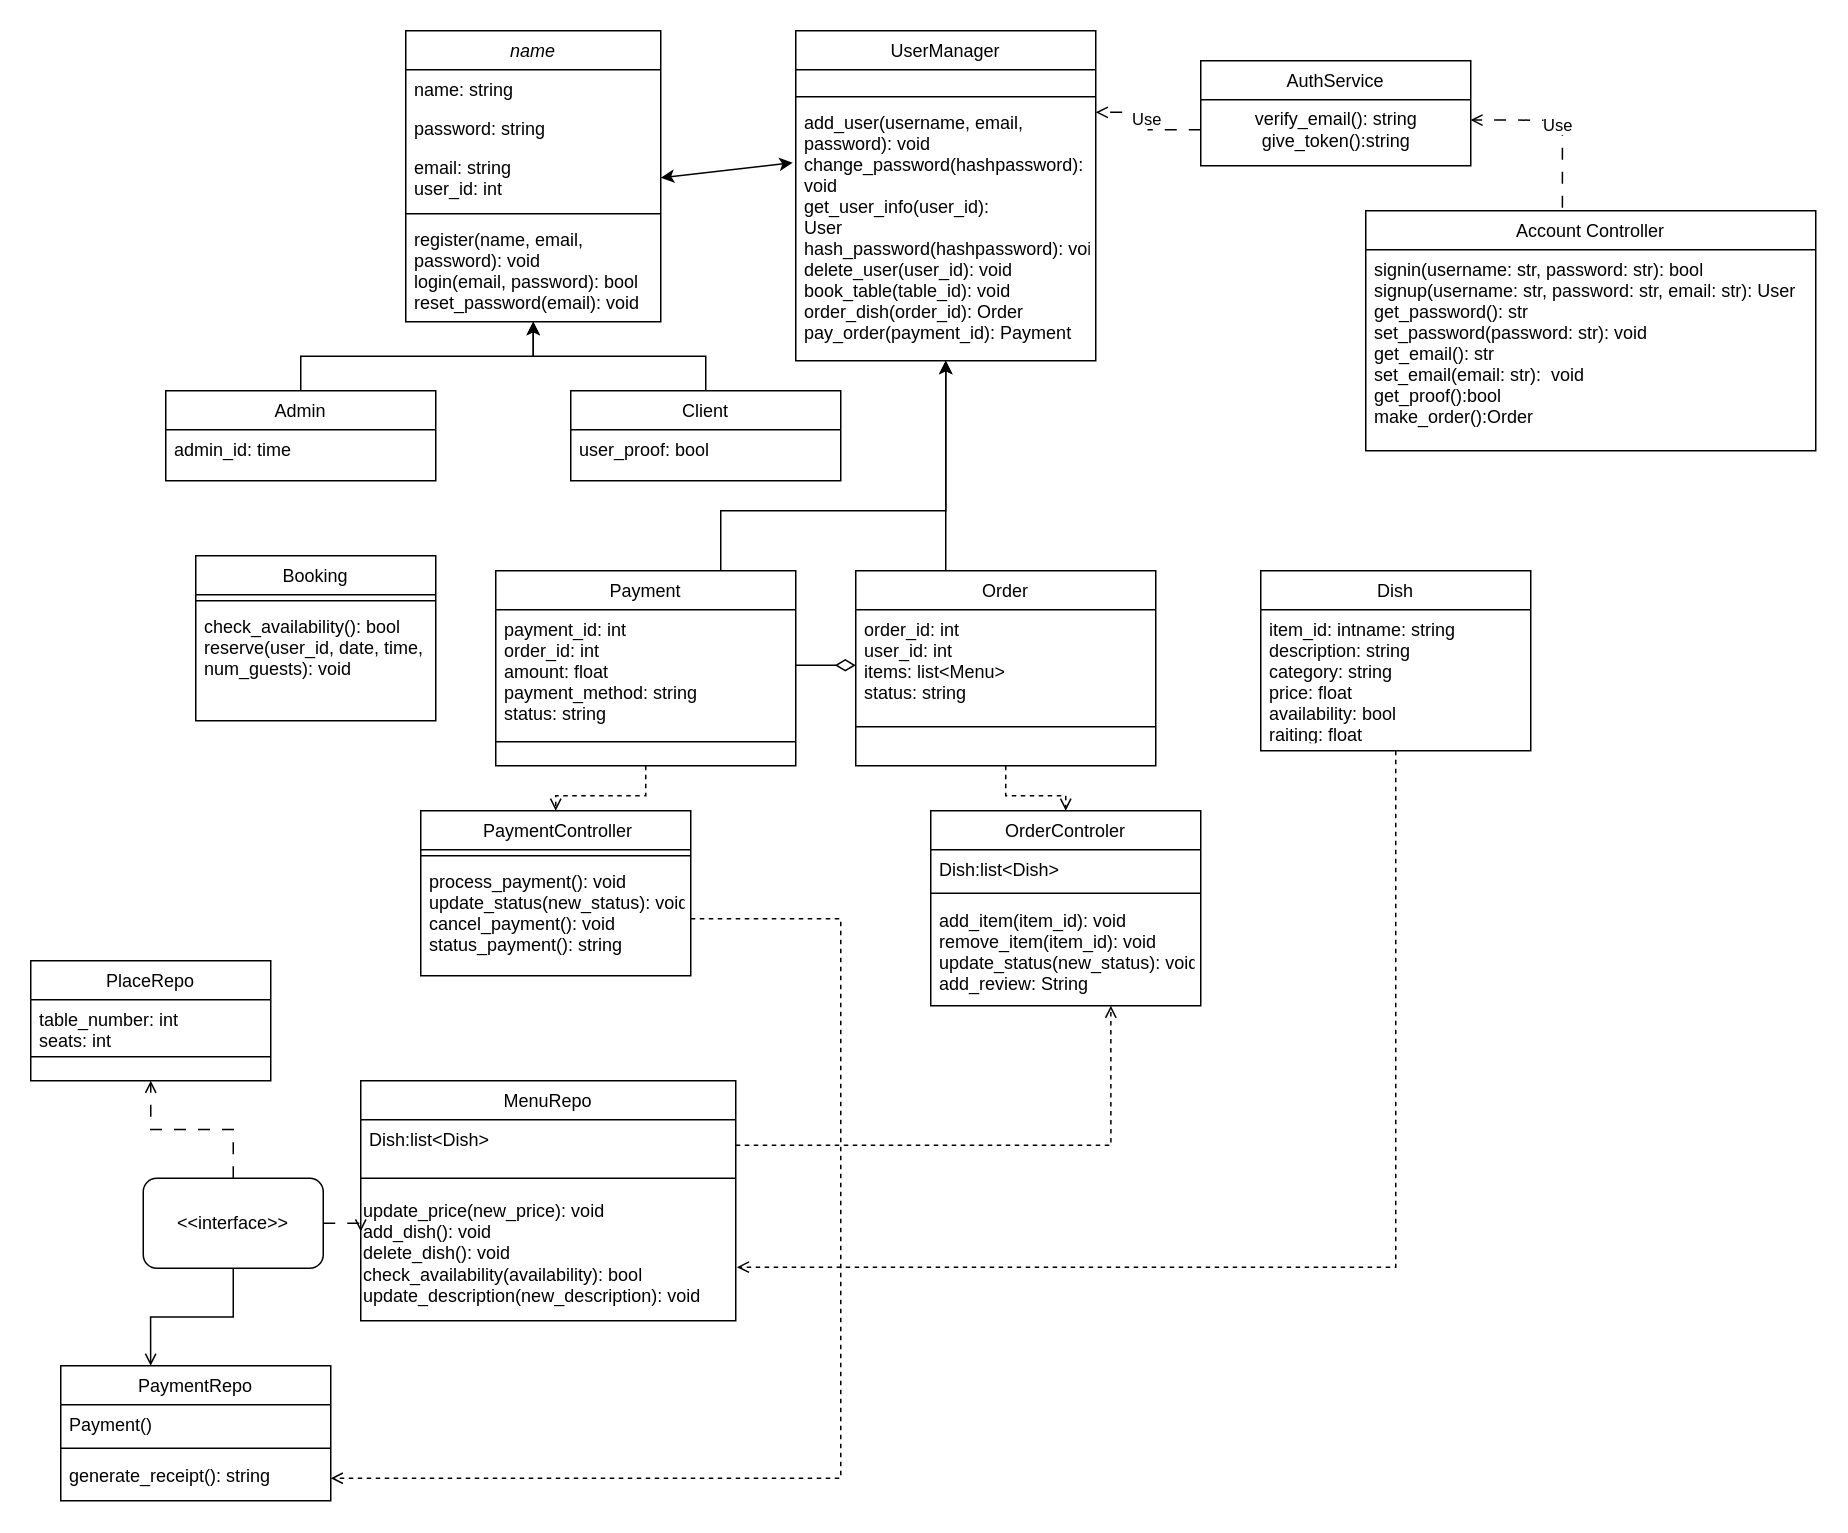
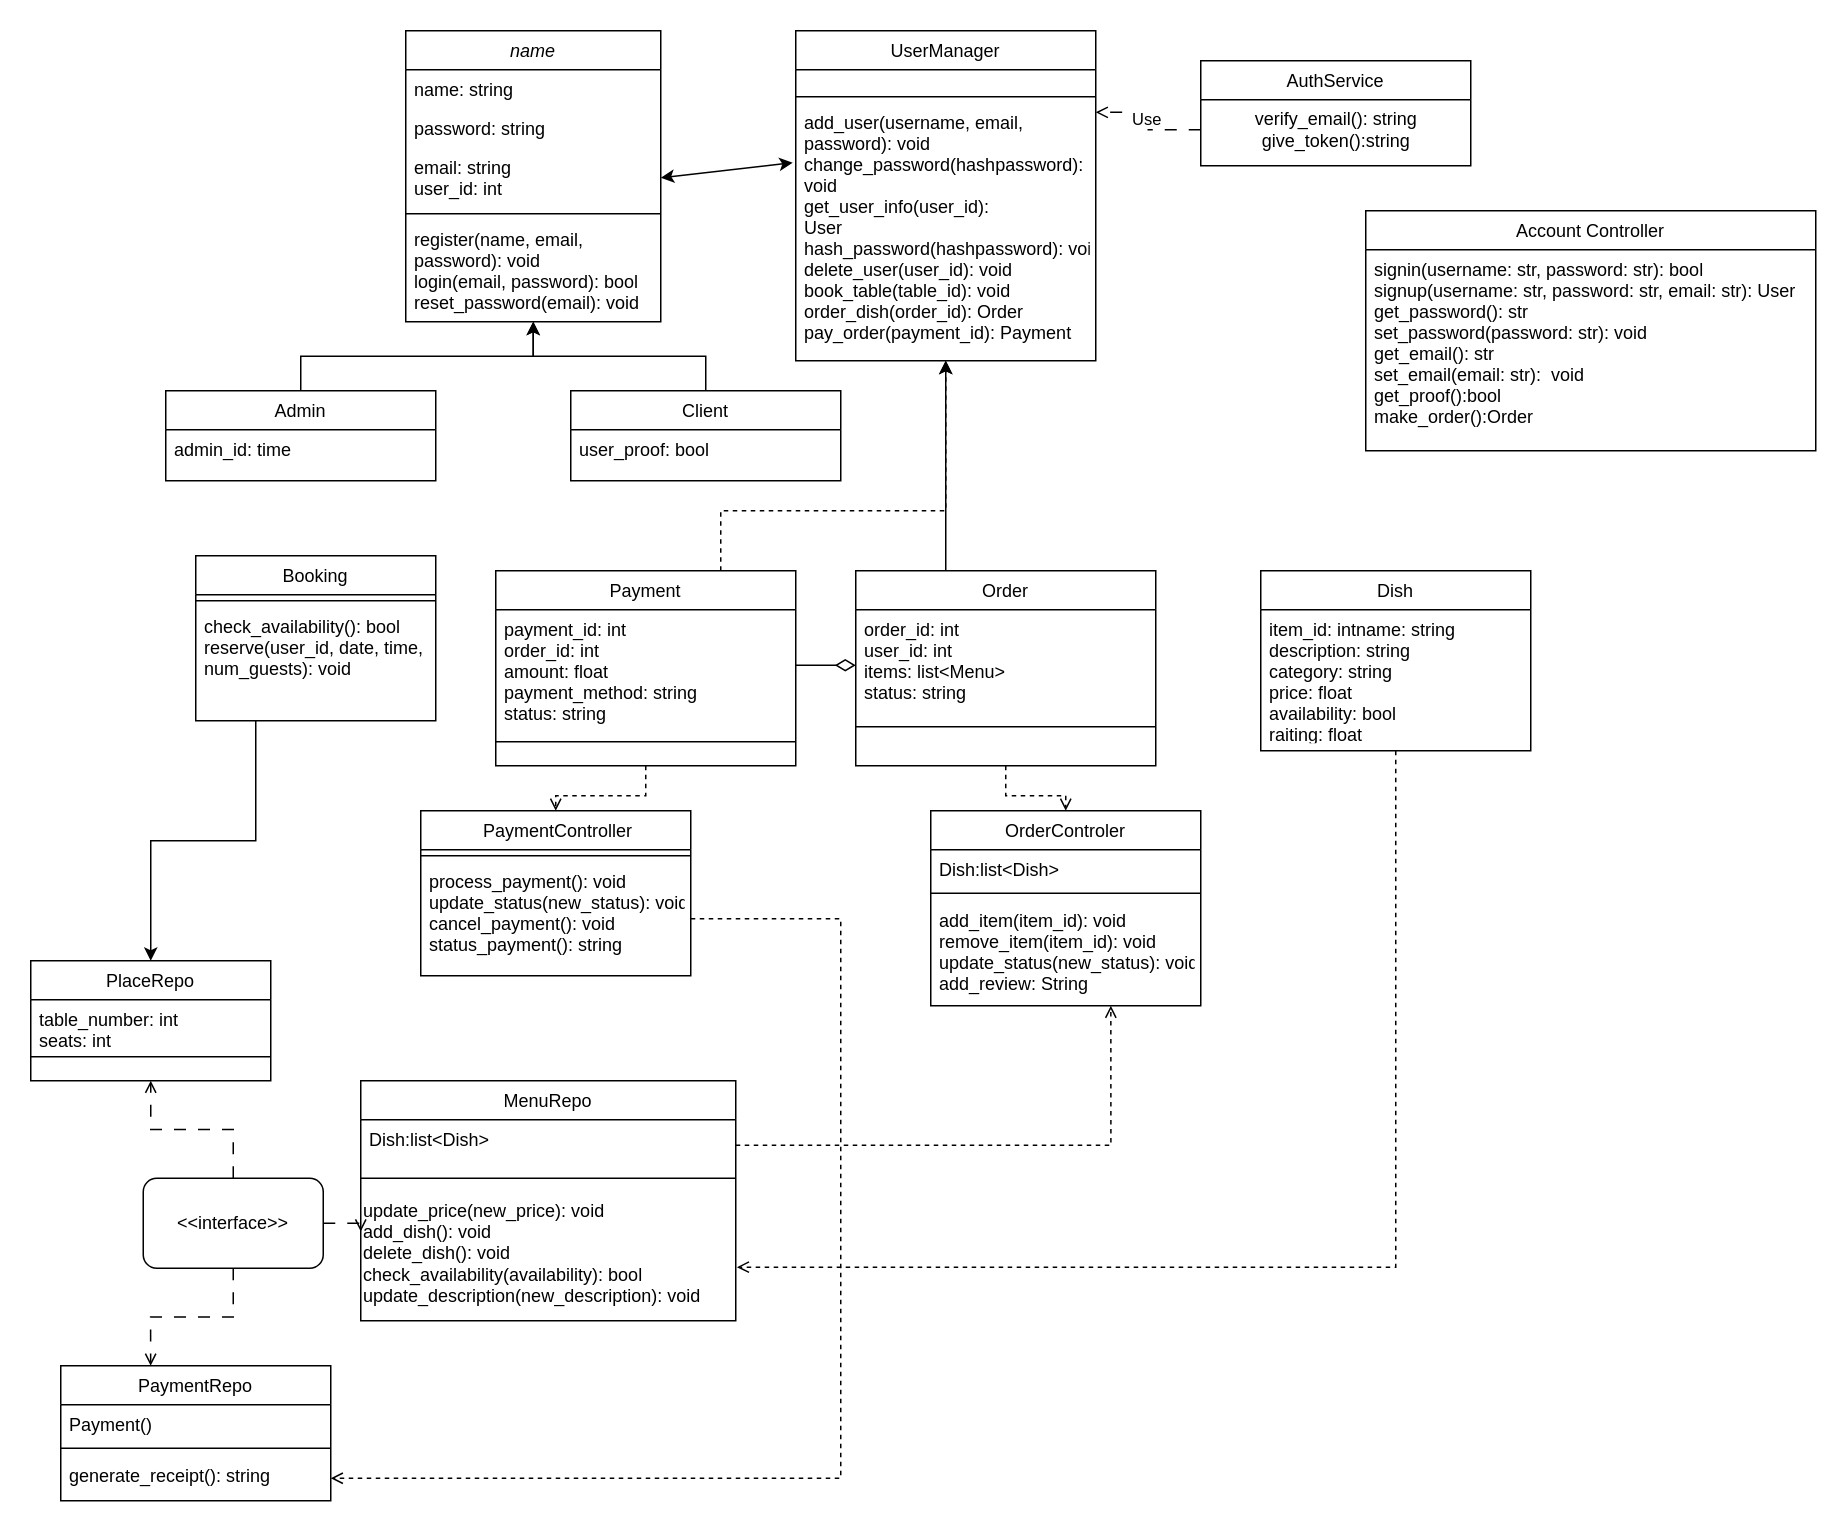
- <mxCell id="64" style="edgeStyle=orthogonalEdgeStyle;rounded=0;orthogonalLoop=1;jettySize=auto;html=1;entryX=0.999;entryY=0.339;entryDx=0;entryDy=0;entryPerimeter=0;dashed=1;dashPattern=8 8;endArrow=open;endFill=0;exitX=0.437;exitY=-0.012;exitDx=0;exitDy=0;exitPerimeter=0;" parent="1" source="48" target="47" edge="1"><mxGeometry relative="1" as="geometry"><mxPoint x="1050" y="80" as="sourcePoint" /><mxPoint x="980" y="80" as="targetPoint" /></mxGeometry></mxCell>
- <mxCell id="65" value="Use" style="edgeLabel;html=1;align=center;verticalAlign=middle;resizable=0;points=[];" parent="64" vertex="1" connectable="0"><mxGeometry x="0.057" y="3" relative="1" as="geometry"><mxPoint x="1" as="offset" /></mxGeometry></mxCell>
- <mxCell id="22" style="edgeStyle=orthogonalEdgeStyle;rounded=0;orthogonalLoop=1;jettySize=auto;html=1;exitX=0.75;exitY=0;exitDx=0;exitDy=0;entryX=0.5;entryY=1;entryDx=0;entryDy=0;" parent="1" source="24" target="13" edge="1"><mxGeometry relative="1" as="geometry"><Array as="points"><mxPoint x="480" y="340" /><mxPoint x="630" y="340" /></Array></mxGeometry></mxCell>
+ <mxCell id="22" style="edgeStyle=orthogonalEdgeStyle;rounded=0;orthogonalLoop=1;jettySize=auto;html=1;exitX=0.75;exitY=0;exitDx=0;exitDy=0;entryX=0.5;entryY=1;entryDx=0;entryDy=0;dashed=1;" parent="1" source="24" target="13" edge="1"><mxGeometry relative="1" as="geometry"><Array as="points"><mxPoint x="480" y="340" /><mxPoint x="630" y="340" /></Array></mxGeometry></mxCell>
+ <mxCell id="32" style="edgeStyle=orthogonalEdgeStyle;rounded=0;orthogonalLoop=1;jettySize=auto;html=1;exitX=0.25;exitY=1;exitDx=0;exitDy=0;entryX=0.5;entryY=0;entryDx=0;entryDy=0;" parent="1" source="33" target="8" edge="1"><mxGeometry relative="1" as="geometry" /></mxCell>
- <mxCell id="60" style="edgeStyle=orthogonalEdgeStyle;rounded=0;orthogonalLoop=1;jettySize=auto;html=1;exitX=0.5;exitY=1;exitDx=0;exitDy=0;entryX=0.333;entryY=0;entryDx=0;entryDy=0;entryPerimeter=0;dashed=0;endArrow=open;endFill=0;dashPattern=8 8;" parent="1" source="54" target="28" edge="1"><mxGeometry relative="1" as="geometry" /></mxCell>
+ <mxCell id="60" style="edgeStyle=orthogonalEdgeStyle;rounded=0;orthogonalLoop=1;jettySize=auto;html=1;exitX=0.5;exitY=1;exitDx=0;exitDy=0;entryX=0.333;entryY=0;entryDx=0;entryDy=0;entryPerimeter=0;dashed=1;endArrow=open;endFill=0;dashPattern=8 8;" parent="1" source="54" target="28" edge="1"><mxGeometry relative="1" as="geometry" /></mxCell>
